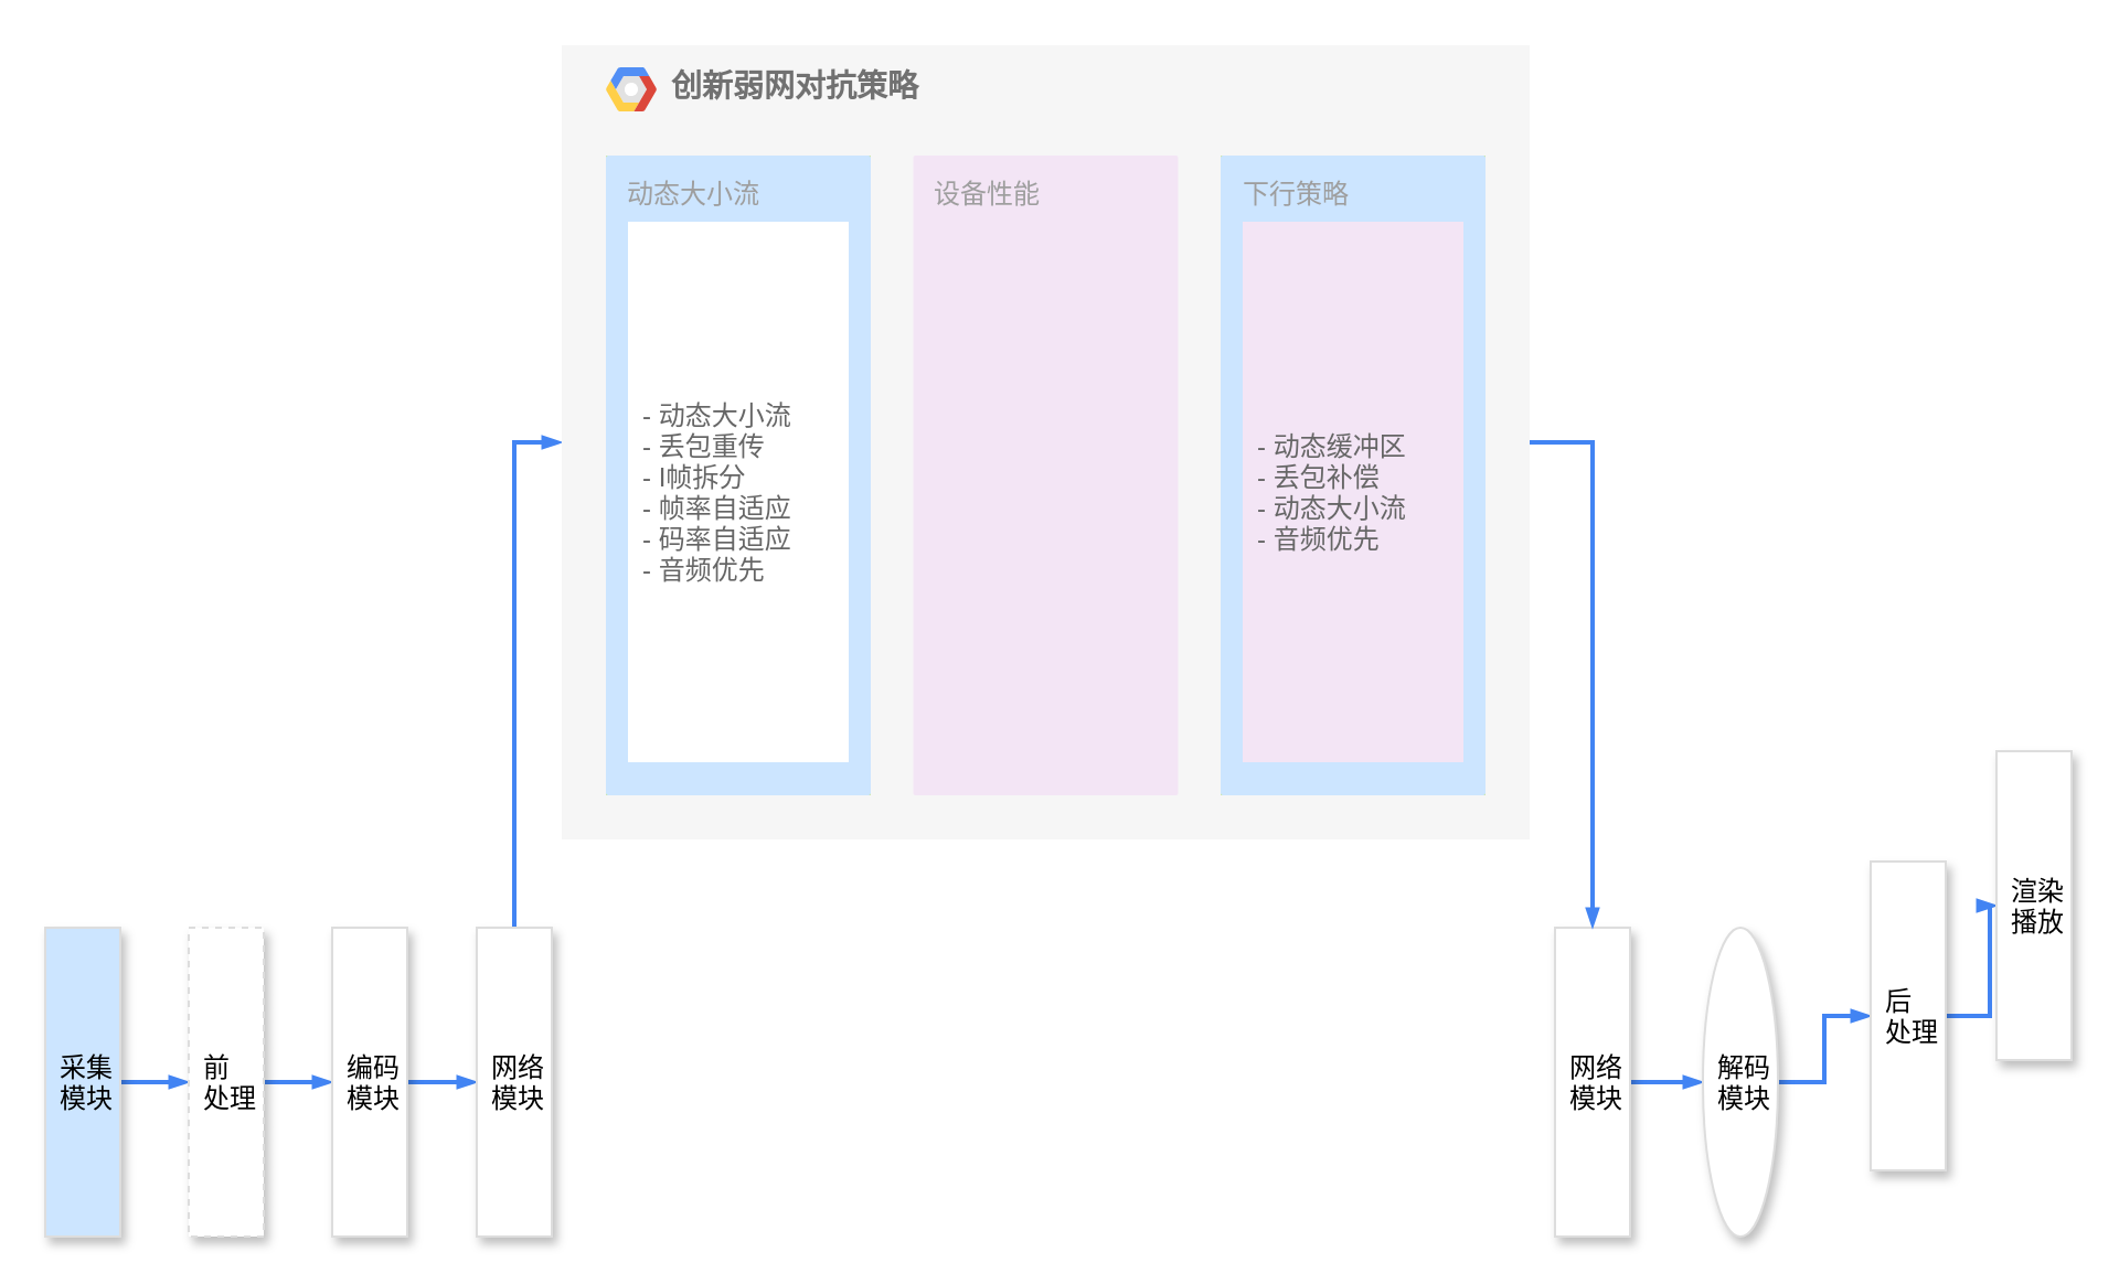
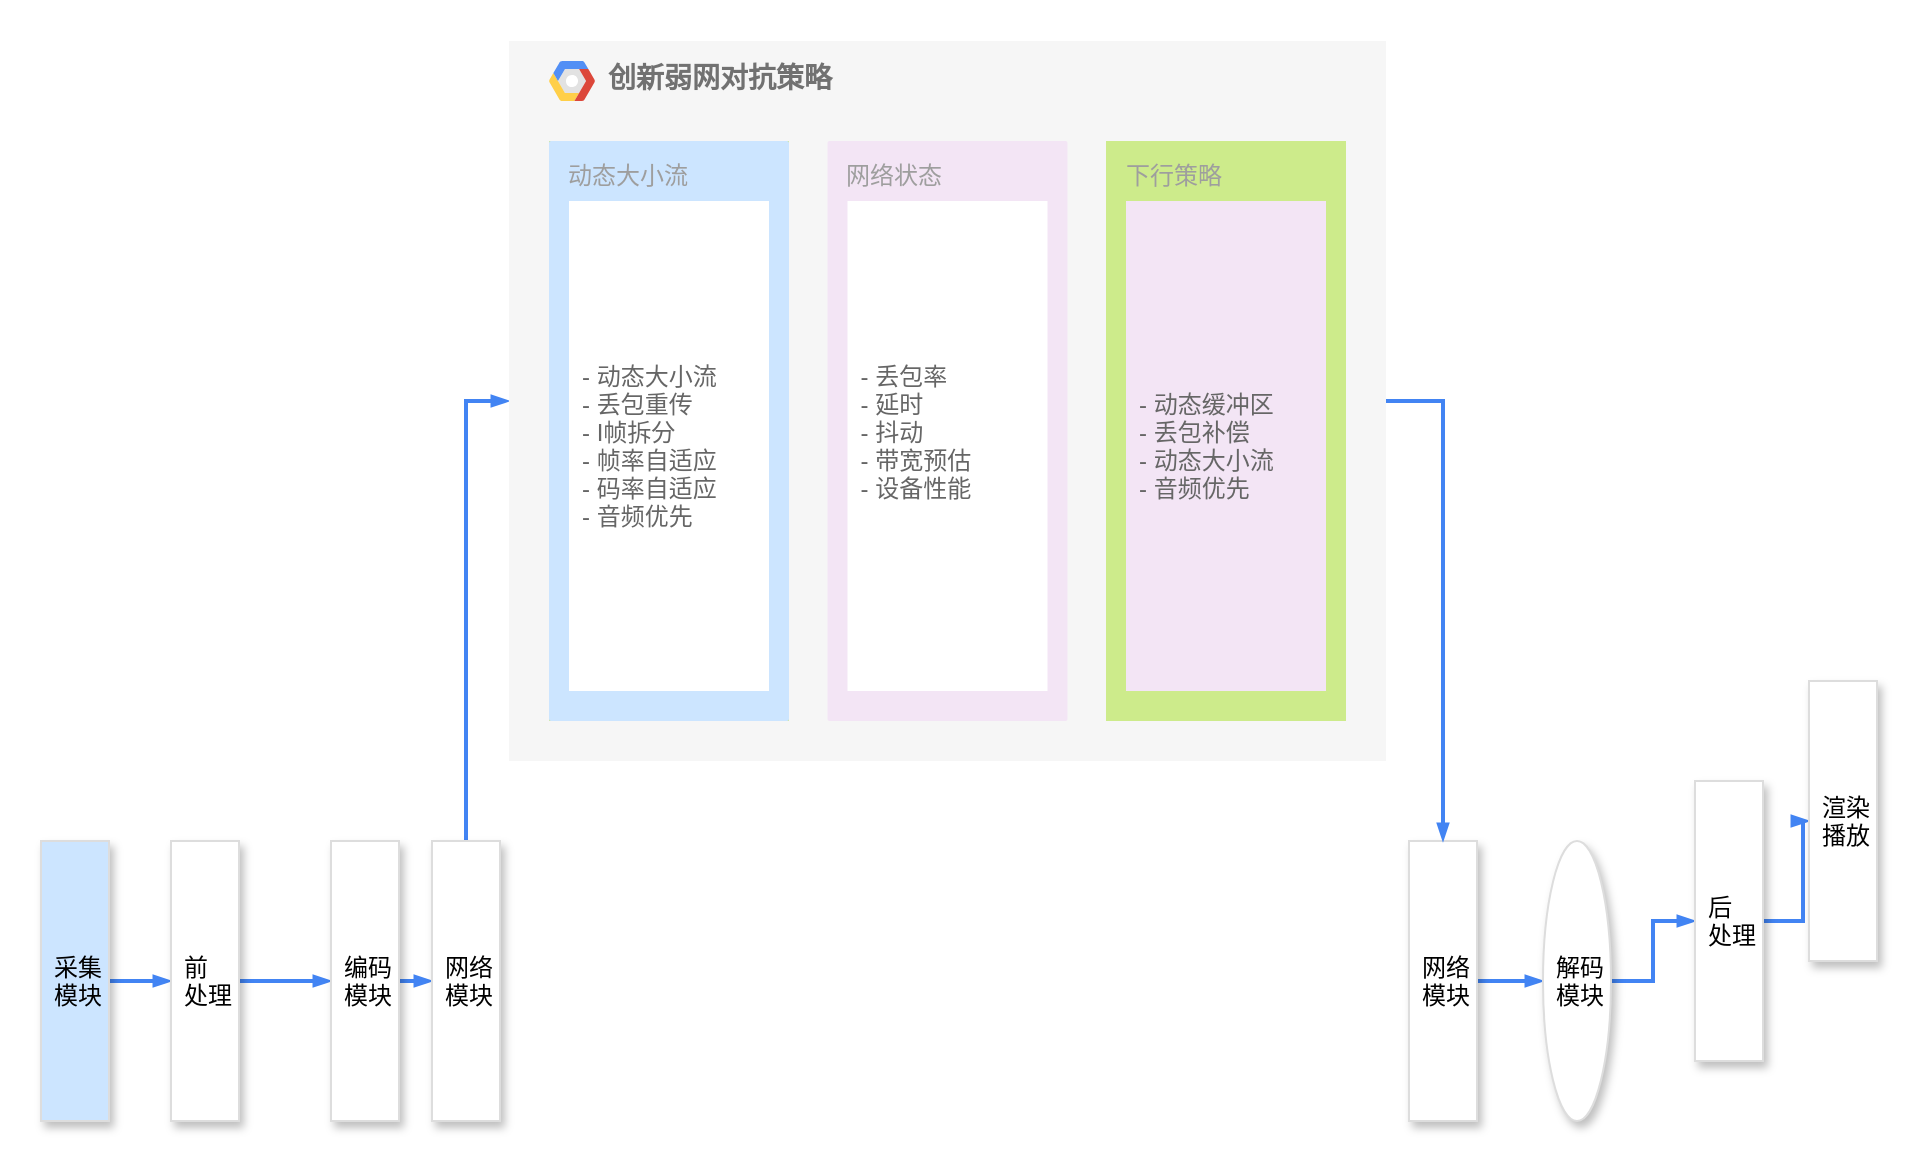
- <mxCell id="20" value="设备性能" style="sketch=0;points=[[0,0,0],[0.25,0,0],[0.5,0,0],[0.75,0,0],[1,0,0],[1,0.25,0],[1,0.5,0],[1,0.75,0],[1,1,0],[0.75,1,0],[0.5,1,0],[0.25,1,0],[0,1,0],[0,0.75,0],[0,0.5,0],[0,0.25,0]];rounded=1;absoluteArcSize=1;arcSize=2;html=1;strokeColor=none;gradientColor=none;shadow=0;dashed=0;fontSize=12;fontColor=#9E9E9E;align=left;verticalAlign=top;spacing=10;spacingTop=-4;fillColor=#F3E5F5;fontFamily=Helvetica;" vertex="1" parent="19"><mxGeometry width="120" height="290" as="geometry" /></mxCell>
+ <mxCell id="20" value="网络状态" style="sketch=0;points=[[0,0,0],[0.25,0,0],[0.5,0,0],[0.75,0,0],[1,0,0],[1,0.25,0],[1,0.5,0],[1,0.75,0],[1,1,0],[0.75,1,0],[0.5,1,0],[0.25,1,0],[0,1,0],[0,0.75,0],[0,0.5,0],[0,0.25,0]];rounded=1;absoluteArcSize=1;arcSize=2;html=1;strokeColor=none;gradientColor=none;shadow=0;dashed=0;fontSize=12;fontColor=#9E9E9E;align=left;verticalAlign=top;spacing=10;spacingTop=-4;fillColor=#F3E5F5;fontFamily=Helvetica;" vertex="1" parent="19"><mxGeometry width="120" height="290" as="geometry" /></mxCell>
- <mxCell id="14" value="&lt;font color=&quot;#9e9e9e&quot;&gt;下行策略&lt;/font&gt;" style="sketch=0;points=[[0,0,0],[0.25,0,0],[0.5,0,0],[0.75,0,0],[1,0,0],[1,0.25,0],[1,0.5,0],[1,0.75,0],[1,1,0],[0.75,1,0],[0.5,1,0],[0.25,1,0],[0,1,0],[0,0.75,0],[0,0.5,0],[0,0.25,0]];rounded=1;absoluteArcSize=1;arcSize=2;html=1;strokeColor=none;shadow=0;dashed=0;fontSize=12;align=left;verticalAlign=top;spacing=10;spacingTop=-4;fillColor=#cce5ff;fontFamily=Helvetica;" vertex="1" parent="13"><mxGeometry width="120" height="290" as="geometry" /></mxCell>
+ <mxCell id="14" value="&lt;font color=&quot;#9e9e9e&quot;&gt;下行策略&lt;/font&gt;" style="sketch=0;points=[[0,0,0],[0.25,0,0],[0.5,0,0],[0.75,0,0],[1,0,0],[1,0.25,0],[1,0.5,0],[1,0.75,0],[1,1,0],[0.75,1,0],[0.5,1,0],[0.25,1,0],[0,1,0],[0,0.75,0],[0,0.5,0],[0,0.25,0]];rounded=1;absoluteArcSize=1;arcSize=2;html=1;strokeColor=none;shadow=0;dashed=0;fontSize=12;align=left;verticalAlign=top;spacing=10;spacingTop=-4;fillColor=#cdeb8b;fontFamily=Helvetica;" vertex="1" parent="13"><mxGeometry width="120" height="290" as="geometry" /></mxCell>
+ <mxCell id="21" value="- 丢包率&#10;- 延时&#10;- 抖动&#10;- 带宽预估&#10;- 设备性能&#10;" style="dashed=0;strokeColor=none;shadow=0;strokeWidth=1;labelPosition=center;verticalLabelPosition=middle;align=left;verticalAlign=middle;spacingLeft=5;fontSize=12;fontFamily=Helvetica;fontColor=#666666;" vertex="1" parent="19"><mxGeometry x="10" y="30" width="100" height="245" as="geometry" /></mxCell>
- <mxCell id="5" value="前&#10;处理" style="dashed=1;strokeColor=#dddddd;shadow=1;strokeWidth=1;labelPosition=center;verticalLabelPosition=middle;align=left;verticalAlign=middle;spacingLeft=5;fontSize=12;" vertex="1" parent="1"><mxGeometry x="85" y="420" width="34" height="140" as="geometry" /></mxCell>
+ <mxCell id="5" value="前&#10;处理" style="dashed=0;strokeColor=#dddddd;shadow=1;strokeWidth=1;labelPosition=center;verticalLabelPosition=middle;align=left;verticalAlign=middle;spacingLeft=5;fontSize=12;" vertex="1" parent="1"><mxGeometry x="85" y="420" width="34" height="140" as="geometry" /></mxCell>
- <mxCell id="7" value="编码&#10;模块" style="dashed=0;strokeColor=#dddddd;shadow=1;strokeWidth=1;labelPosition=center;verticalLabelPosition=middle;align=left;verticalAlign=middle;spacingLeft=5;fontSize=12;" vertex="1" parent="1"><mxGeometry x="150" y="420" width="34" height="140" as="geometry" /></mxCell>
+ <mxCell id="7" value="编码&#10;模块" style="dashed=0;strokeColor=#dddddd;shadow=1;strokeWidth=1;labelPosition=center;verticalLabelPosition=middle;align=left;verticalAlign=middle;spacingLeft=5;fontSize=12;" vertex="1" parent="1"><mxGeometry x="165" y="420" width="34" height="140" as="geometry" /></mxCell>
